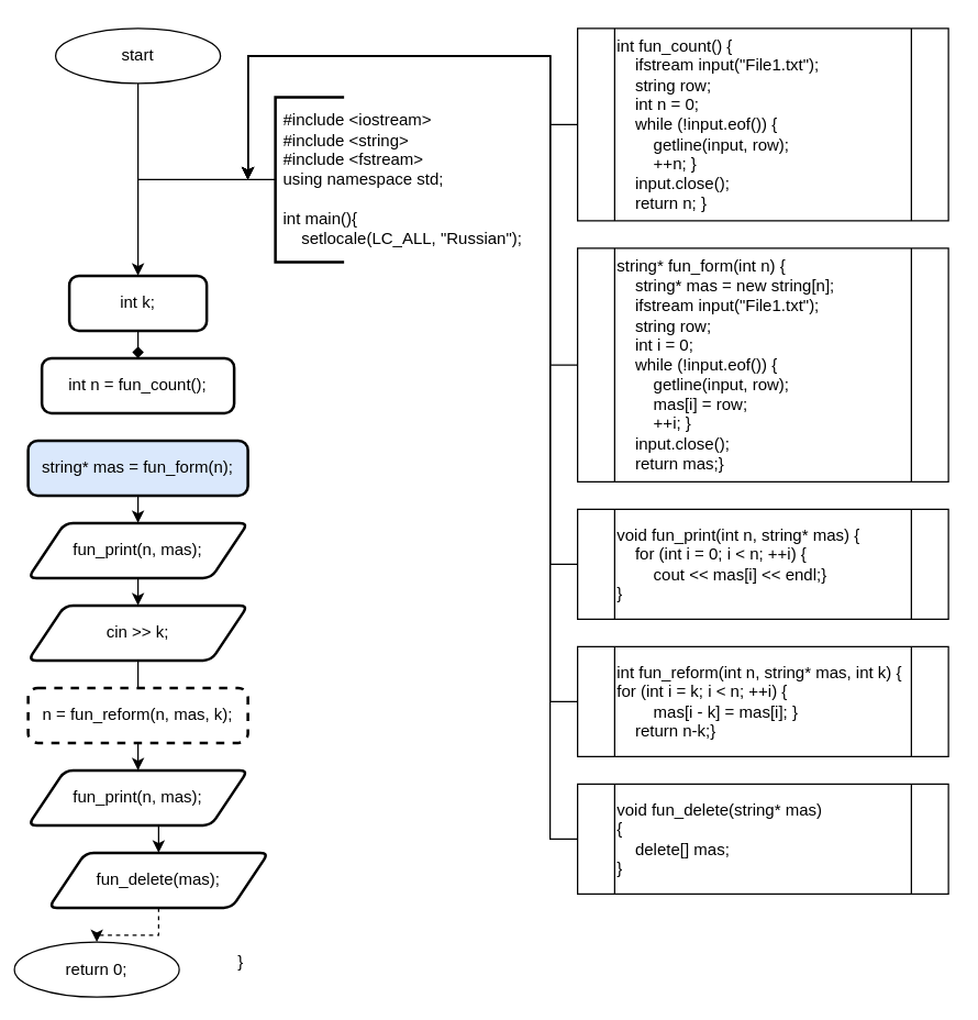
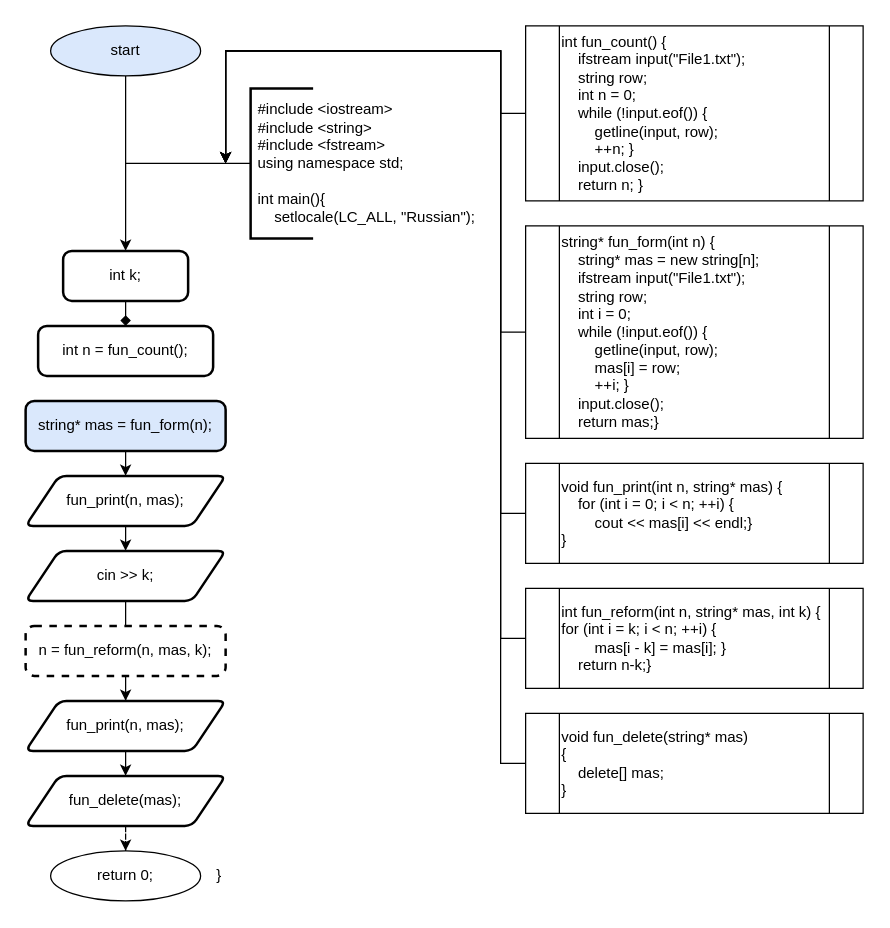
- <mxCell id="2" value="start" style="ellipse;whiteSpace=wrap;html=1;" vertex="1" parent="1"><mxGeometry x="40" y="20" width="120" height="40" as="geometry" /></mxCell>
+ <mxCell id="2" value="start" style="ellipse;whiteSpace=wrap;html=1;fillColor=#dae8fc;" vertex="1" parent="1"><mxGeometry x="40" y="20" width="120" height="40" as="geometry" /></mxCell>
- <mxCell id="21" value="fun_delete(mas);" style="shape=parallelogram;html=1;strokeWidth=2;perimeter=parallelogramPerimeter;whiteSpace=wrap;rounded=1;arcSize=12;size=0.167;" vertex="1" parent="1"><mxGeometry x="35" y="620" width="160" height="40" as="geometry" /></mxCell>
+ <mxCell id="21" value="fun_delete(mas);" style="shape=parallelogram;html=1;strokeWidth=2;perimeter=parallelogramPerimeter;whiteSpace=wrap;rounded=1;arcSize=12;size=0.167;" vertex="1" parent="1"><mxGeometry x="20" y="620" width="160" height="40" as="geometry" /></mxCell>
- <mxCell id="22" value="return 0;" style="ellipse;whiteSpace=wrap;html=1;" vertex="1" parent="1"><mxGeometry x="10" y="685" width="120" height="40" as="geometry" /></mxCell>
+ <mxCell id="22" value="return 0;" style="ellipse;whiteSpace=wrap;html=1;" vertex="1" parent="1"><mxGeometry x="40" y="680" width="120" height="40" as="geometry" /></mxCell>
